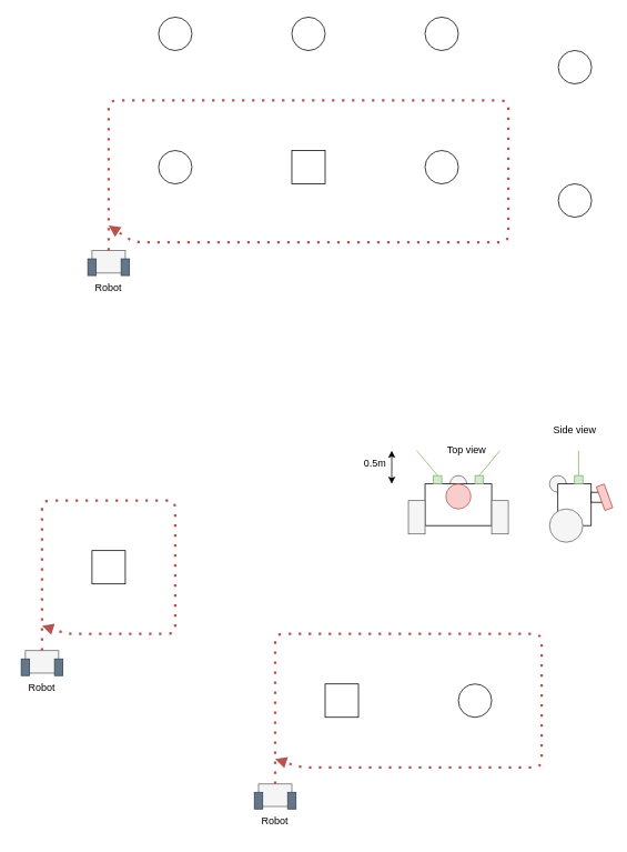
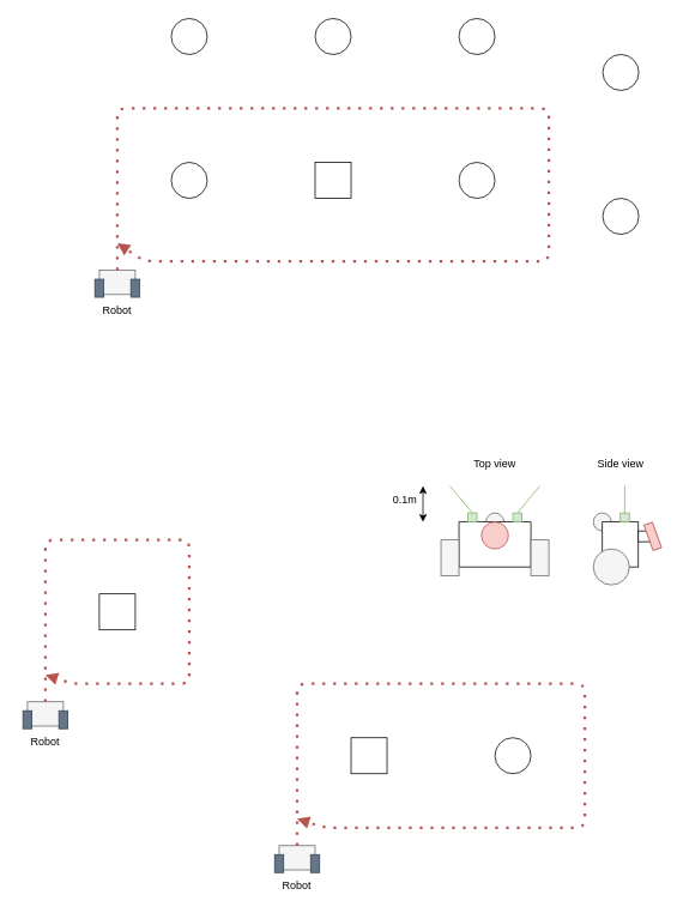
- <mxCell id="24" value="Top view" style="text;html=1;strokeColor=none;fillColor=none;align=center;verticalAlign=middle;whiteSpace=wrap;rounded=0;" parent="1" vertex="1"><mxGeometry x="530" y="525" width="60" height="30" as="geometry" /></mxCell>
+ <mxCell id="24" value="Top view" style="text;html=1;strokeColor=none;fillColor=none;align=center;verticalAlign=middle;whiteSpace=wrap;rounded=0;" parent="1" vertex="1"><mxGeometry x="520" y="500" width="60" height="30" as="geometry" /></mxCell>
- <mxCell id="23" value="0.5m" style="text;html=1;strokeColor=none;fillColor=none;align=center;verticalAlign=middle;whiteSpace=wrap;rounded=0;" parent="1" vertex="1"><mxGeometry x="420" y="540" width="60" height="30" as="geometry" /></mxCell>
+ <mxCell id="23" value="0.1m" style="text;html=1;strokeColor=none;fillColor=none;align=center;verticalAlign=middle;whiteSpace=wrap;rounded=0;" parent="1" vertex="1"><mxGeometry x="420" y="540" width="60" height="30" as="geometry" /></mxCell>
